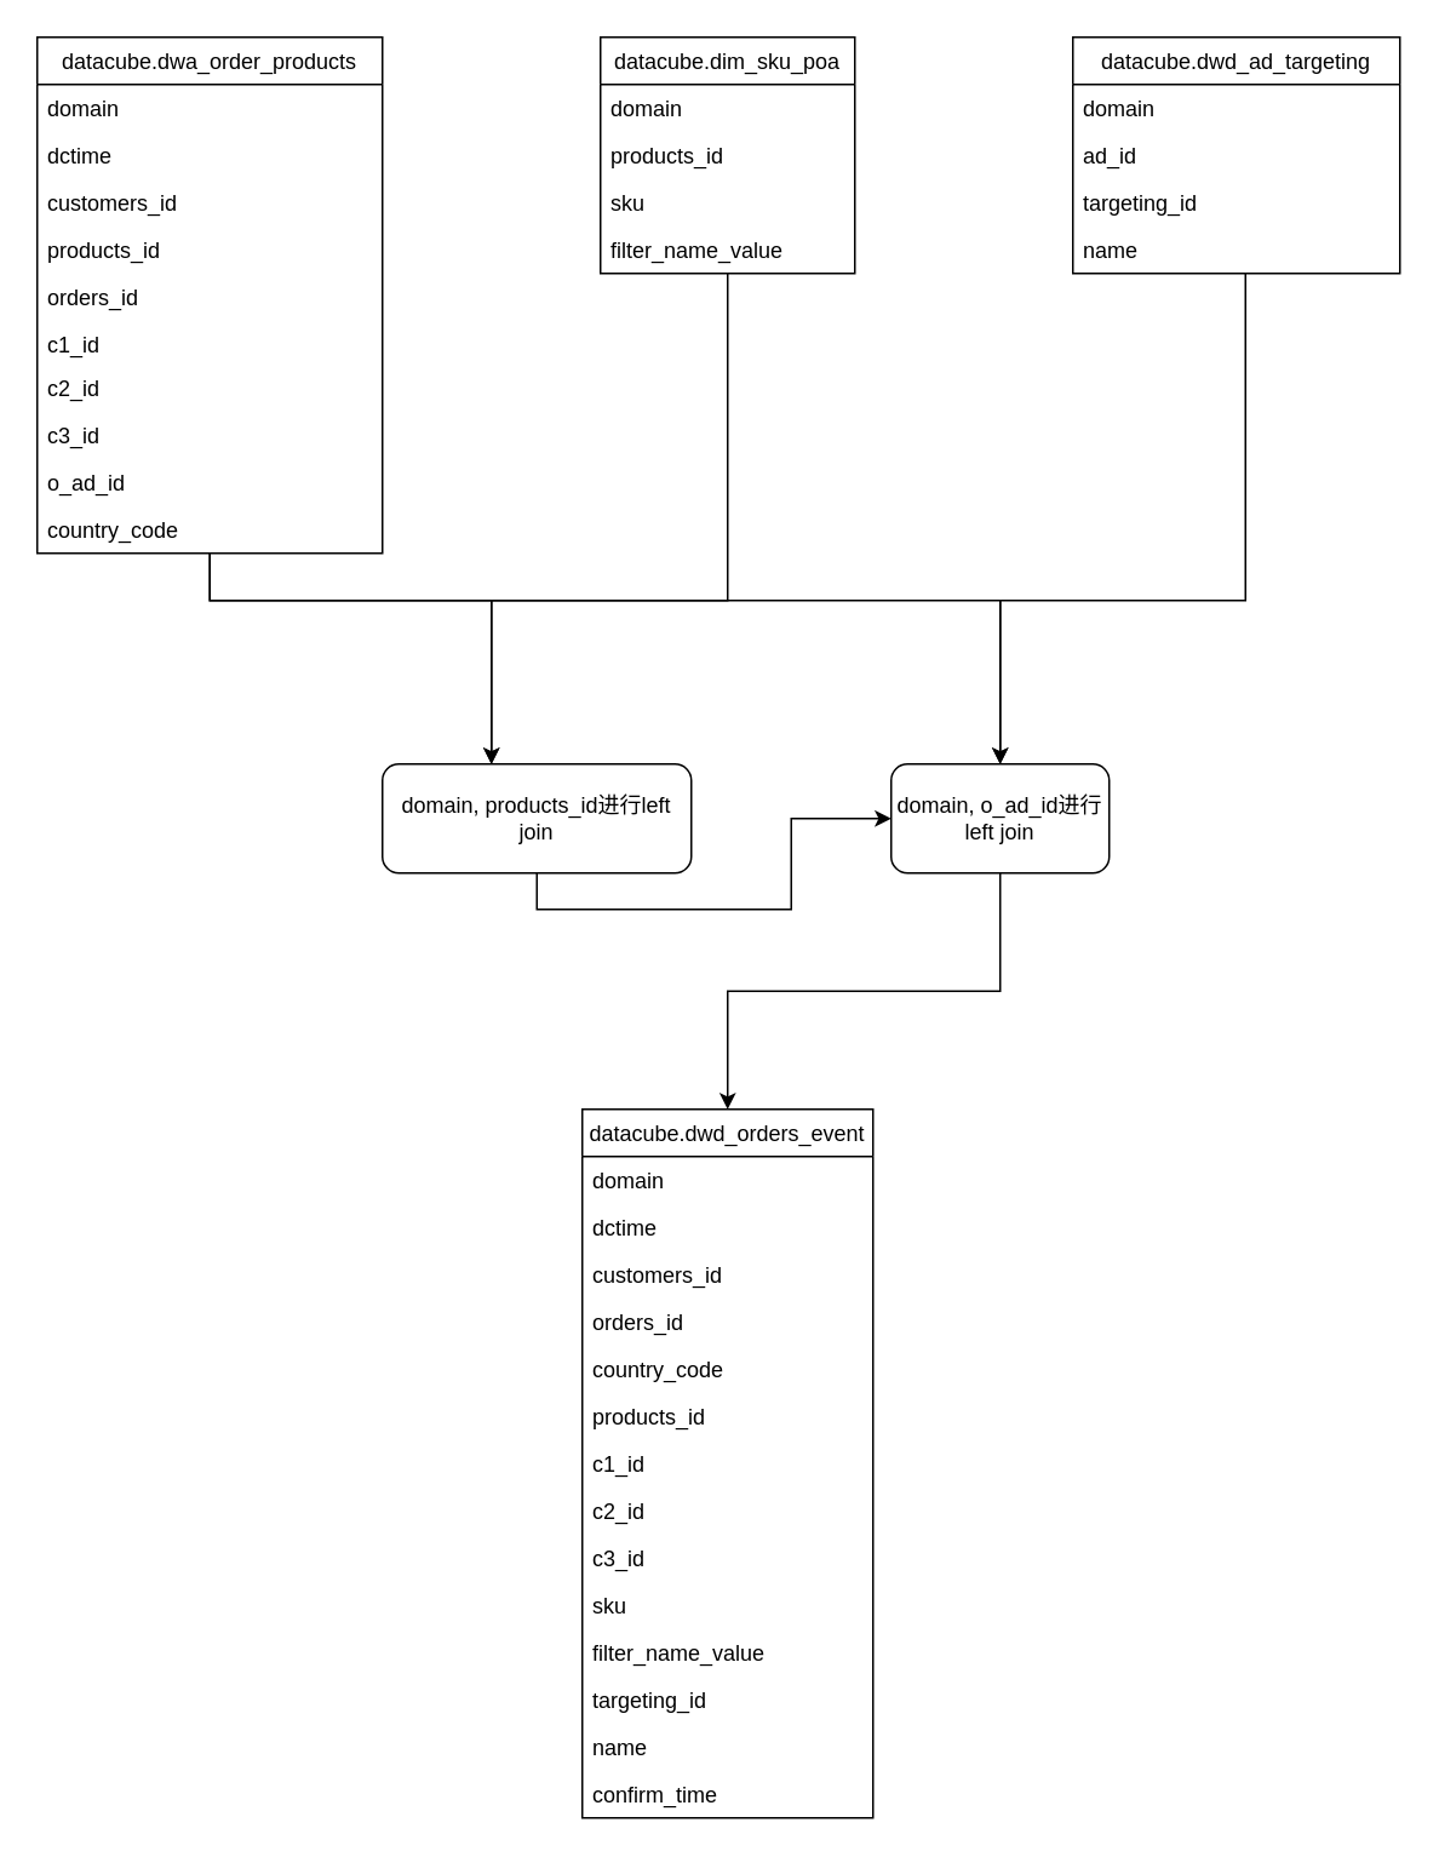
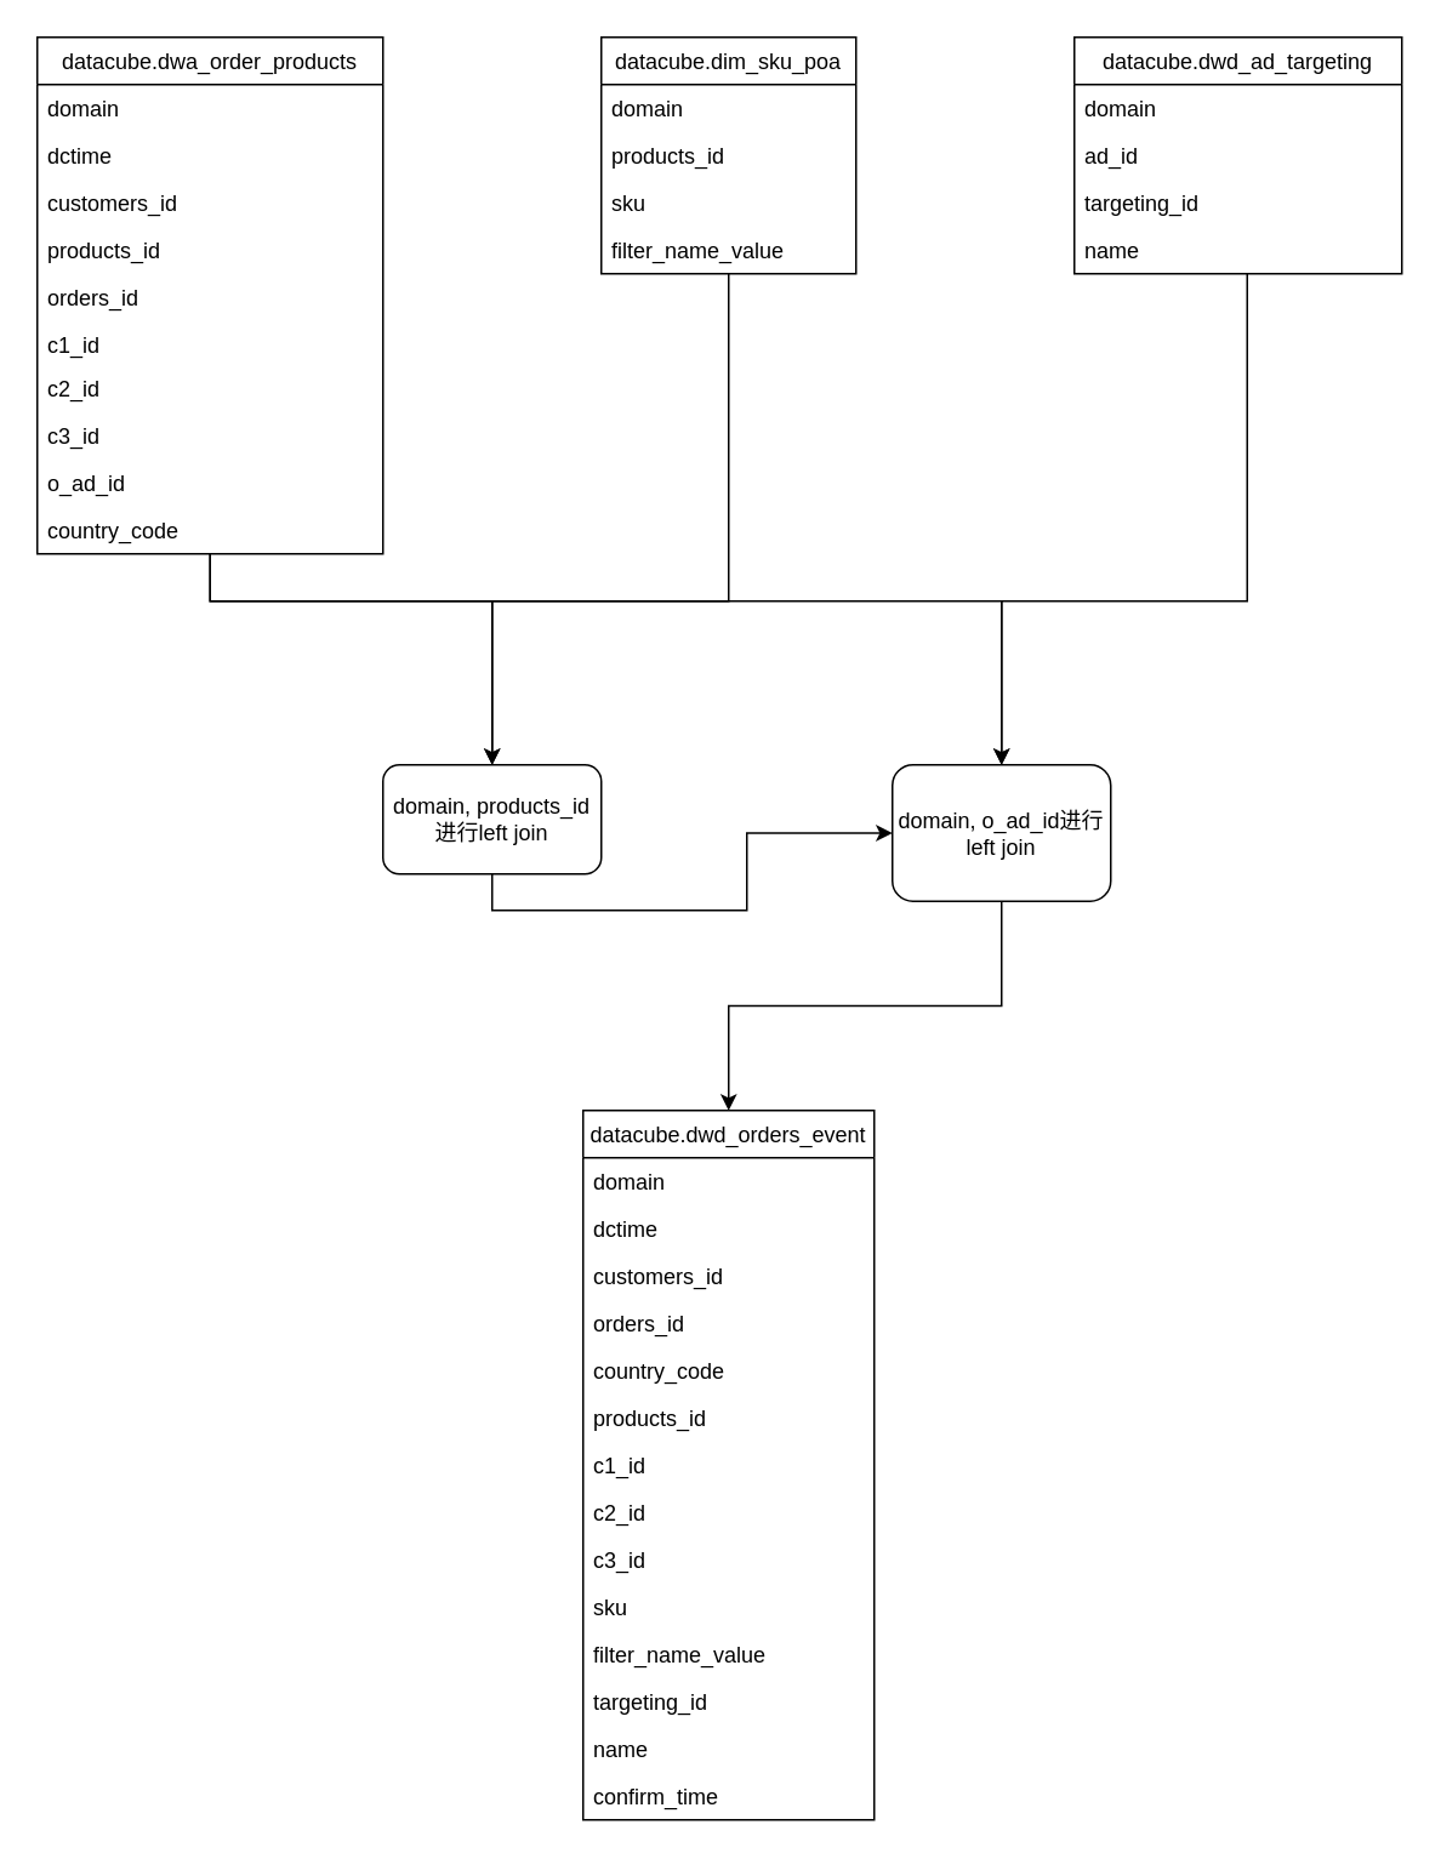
- <mxCell id="28" value="domain, products_id进行left join" style="rounded=1;whiteSpace=wrap;html=1;" parent="1" vertex="1"><mxGeometry x="210" y="420" width="170" height="60" as="geometry" /></mxCell>
+ <mxCell id="28" value="domain, products_id进行left join" style="rounded=1;whiteSpace=wrap;html=1;" parent="1" vertex="1"><mxGeometry x="210" y="420" width="120" height="60" as="geometry" /></mxCell>
- <mxCell id="30" value="domain, o_ad_id进行left join" style="rounded=1;whiteSpace=wrap;html=1;" parent="1" vertex="1"><mxGeometry x="490" y="420" width="120" height="60" as="geometry" /></mxCell>
+ <mxCell id="30" value="domain, o_ad_id进行left join" style="rounded=1;whiteSpace=wrap;html=1;" parent="1" vertex="1"><mxGeometry x="490" y="420" width="120" height="75" as="geometry" /></mxCell>
